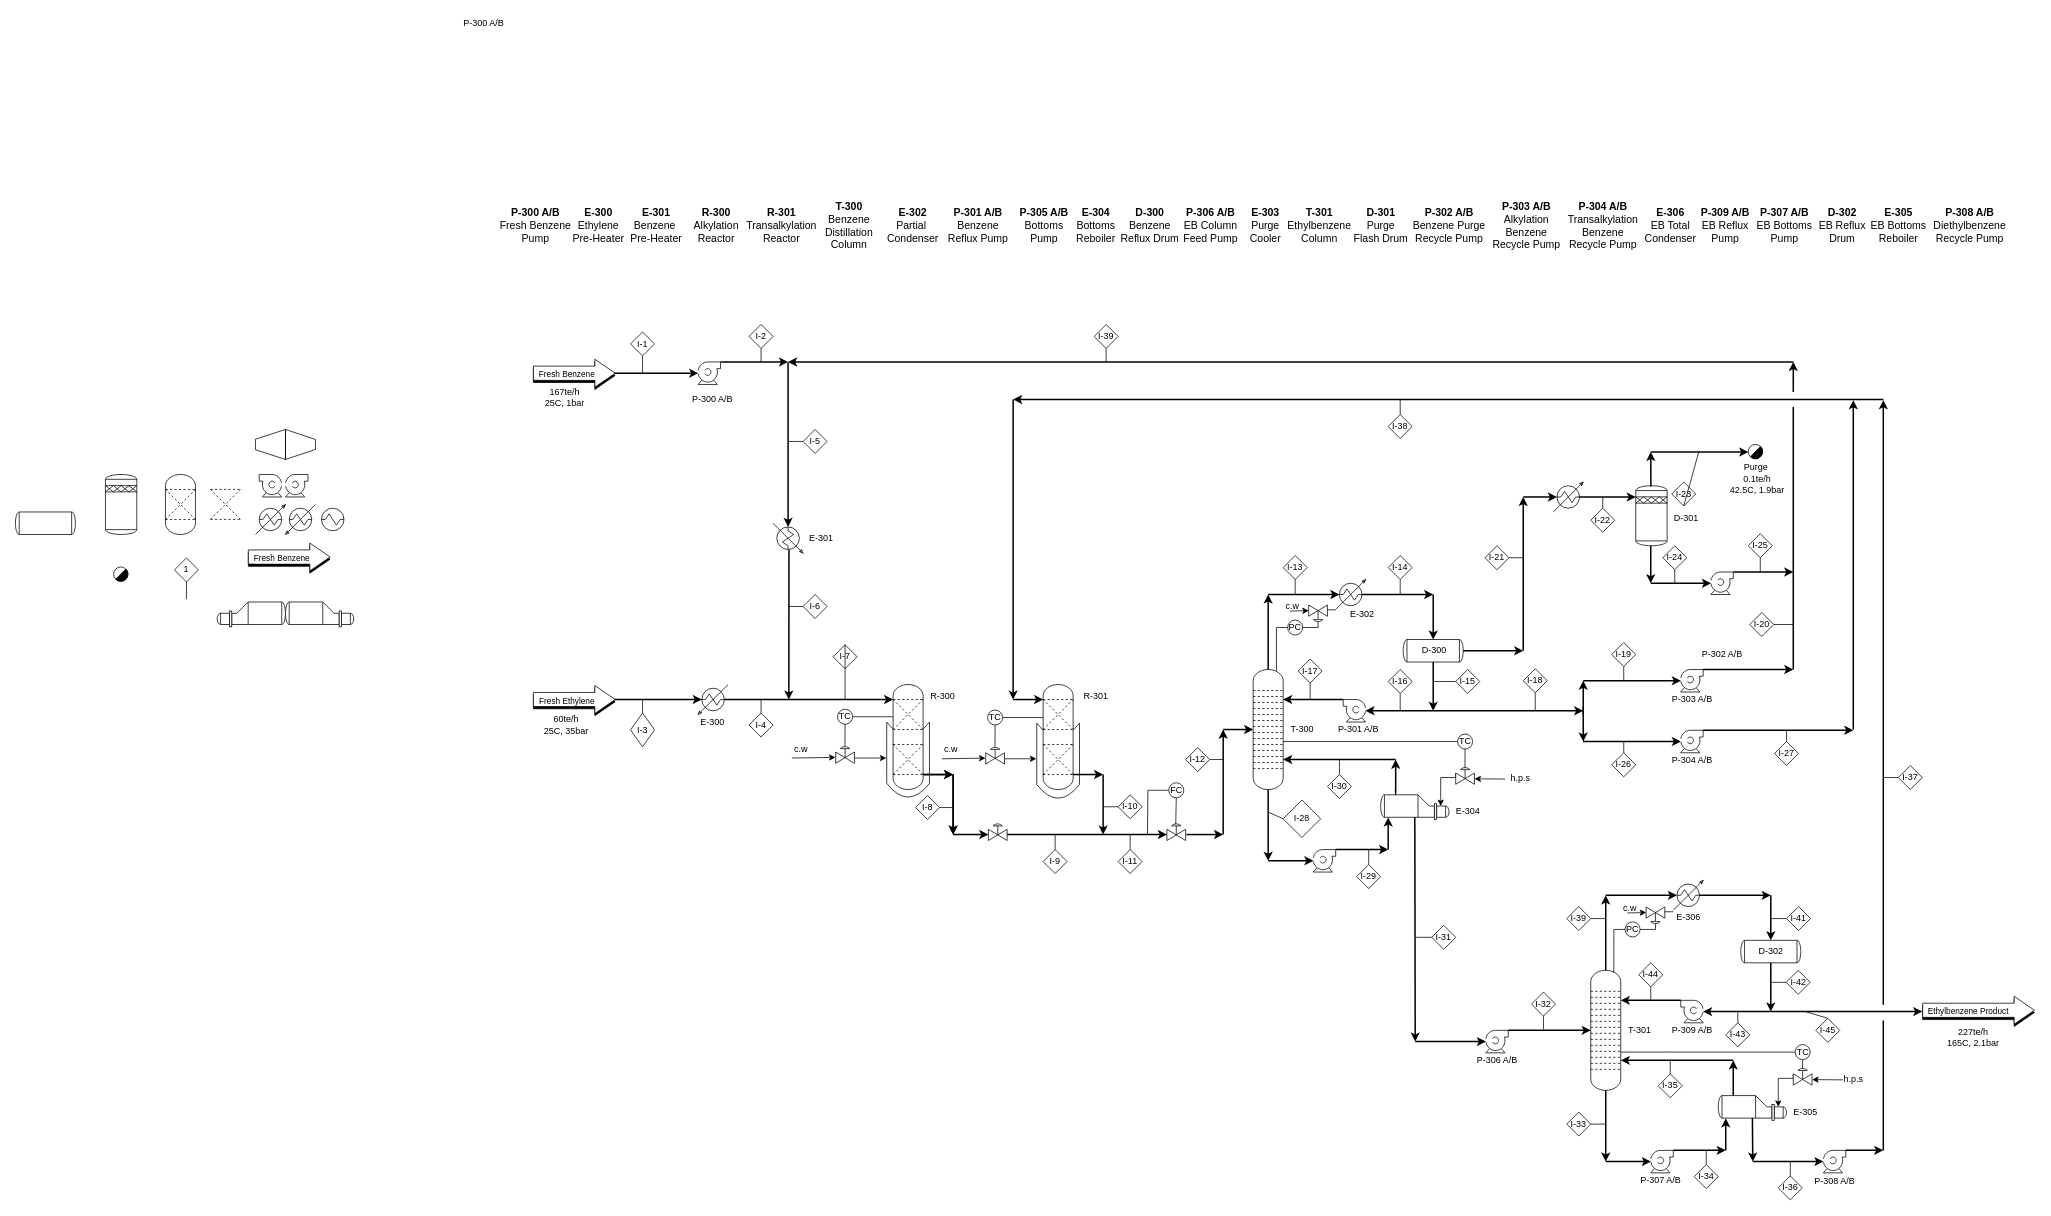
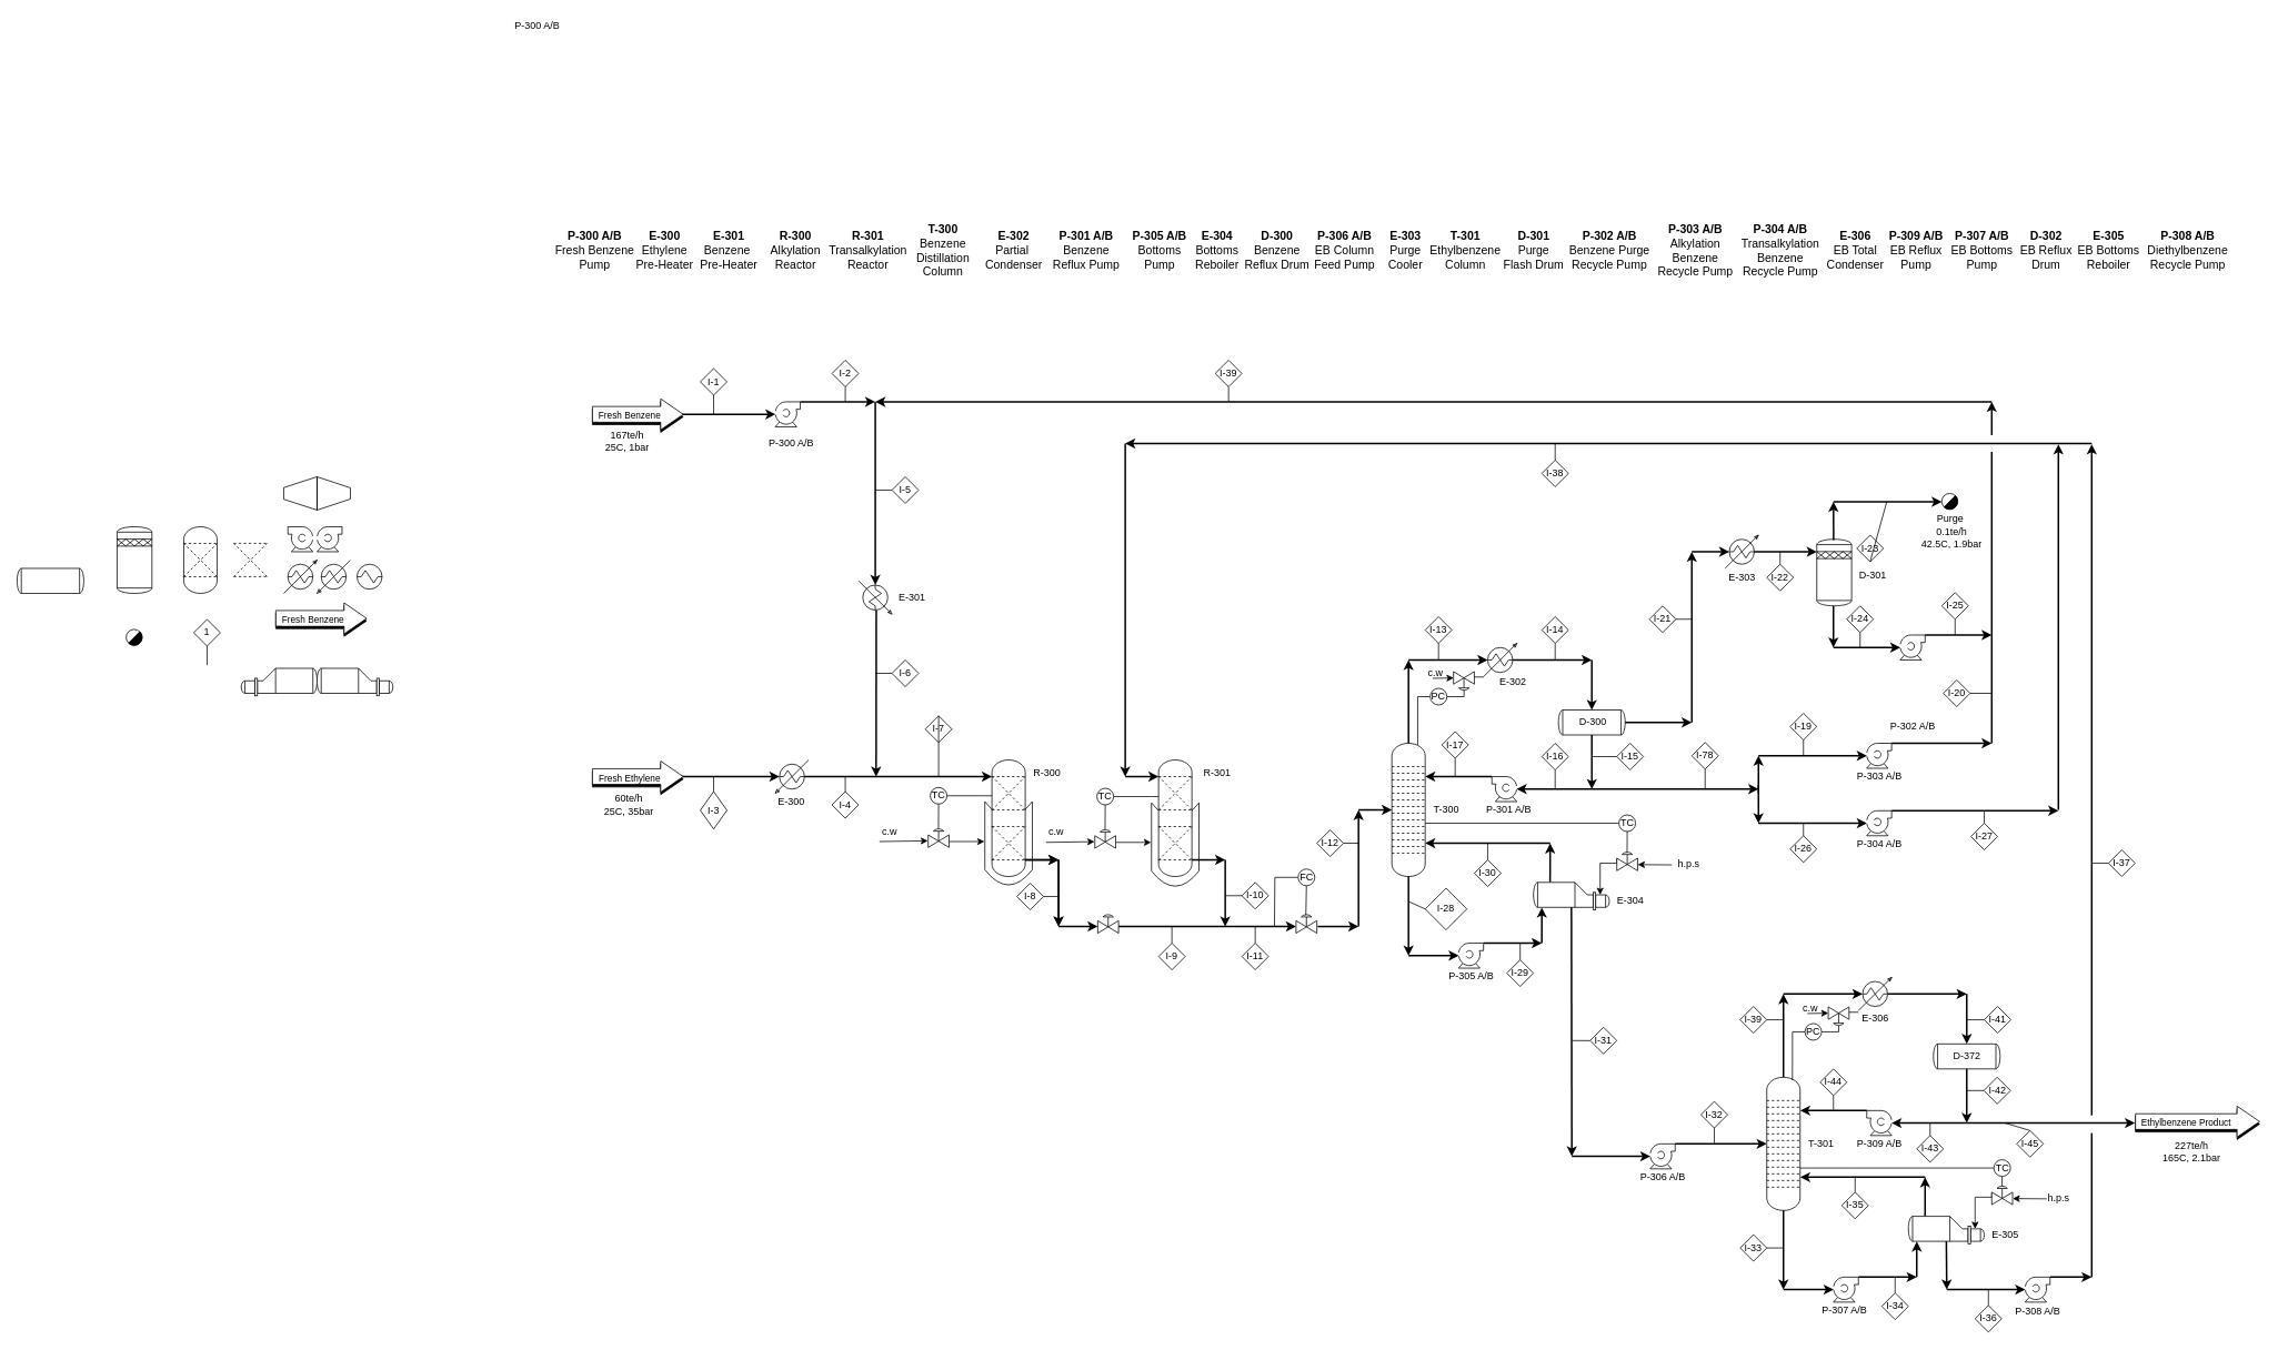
+ <mxCell id="233" value="E-303" style="text;html=1;align=center;verticalAlign=middle;resizable=0;points=[];autosize=1;" parent="1" vertex="1"><mxGeometry x="2065" y="683" width="50" height="20" as="geometry" /></mxCell>
- <mxCell id="176" value="I-18" style="rhombus;whiteSpace=wrap;html=1;" parent="1" vertex="1"><mxGeometry x="2030" y="891" width="32" height="32" as="geometry" /></mxCell>
+ <mxCell id="176" value="I-78" style="rhombus;whiteSpace=wrap;html=1;" parent="1" vertex="1"><mxGeometry x="2030" y="891" width="32" height="32" as="geometry" /></mxCell>
+ <mxCell id="237" value="P-305 A/B" style="text;html=1;align=center;verticalAlign=middle;resizable=0;points=[];autosize=1;" parent="1" vertex="1"><mxGeometry x="1730" y="1162" width="70" height="20" as="geometry" /></mxCell>
- <mxCell id="243" value="D-302" style="text;html=1;align=center;verticalAlign=middle;resizable=0;points=[];autosize=1;" parent="1" vertex="1"><mxGeometry x="2335" y="1258" width="50" height="20" as="geometry" /></mxCell>
+ <mxCell id="243" value="D-372" style="text;html=1;align=center;verticalAlign=middle;resizable=0;points=[];autosize=1;" parent="1" vertex="1"><mxGeometry x="2335" y="1258" width="50" height="20" as="geometry" /></mxCell>
